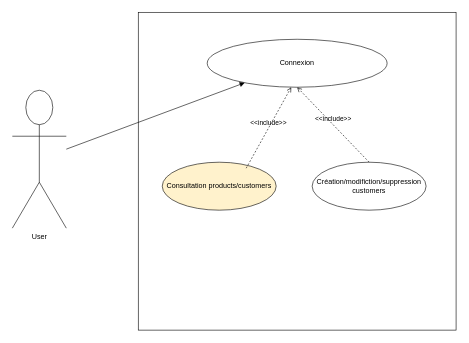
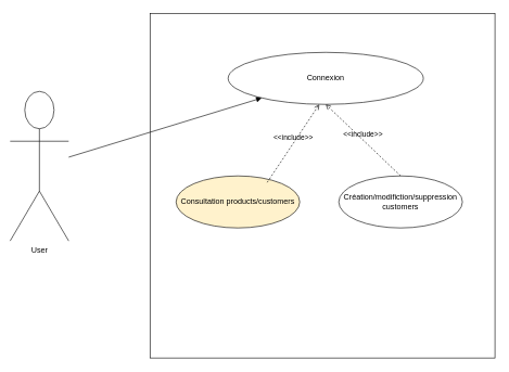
- <mxCell id="4" value="Connexion" style="ellipse;whiteSpace=wrap;html=1;" parent="1" vertex="1"><mxGeometry x="345" y="65" width="300" height="80" as="geometry" /></mxCell>
+ <mxCell id="4" value="Connexion" style="ellipse;whiteSpace=wrap;html=1;" parent="1" vertex="1"><mxGeometry x="350" y="80" width="300" height="80" as="geometry" /></mxCell>
- <mxCell id="2" value="User" style="shape=umlActor;verticalLabelPosition=bottom;verticalAlign=top;html=1;outlineConnect=0;" parent="1" vertex="1"><mxGeometry x="20" y="150" width="90" height="230" as="geometry" /></mxCell>
+ <mxCell id="2" value="User" style="shape=umlActor;verticalLabelPosition=bottom;verticalAlign=top;html=1;outlineConnect=0;" parent="1" vertex="1"><mxGeometry x="15" y="140" width="90" height="230" as="geometry" /></mxCell>
